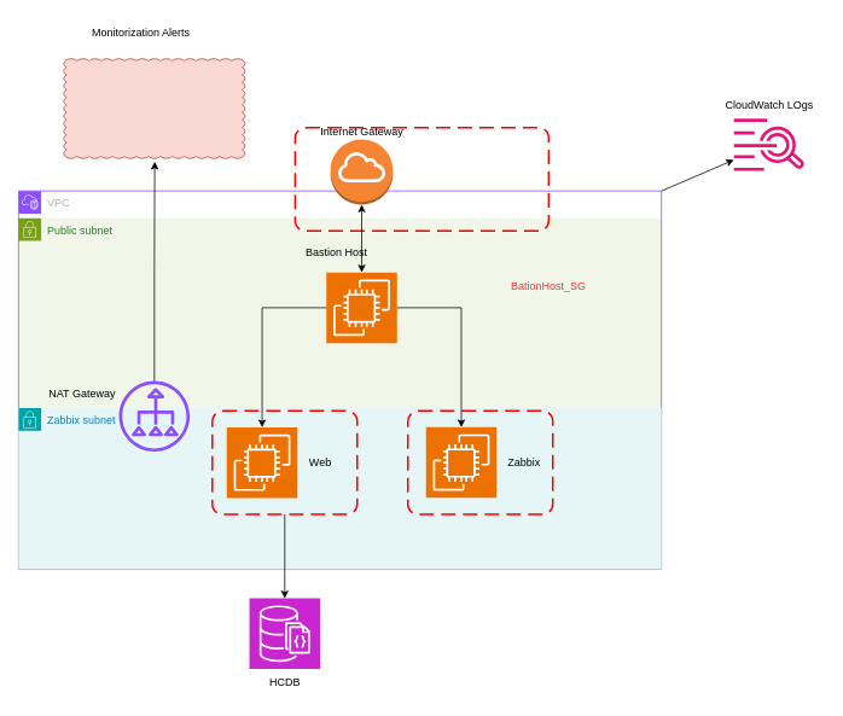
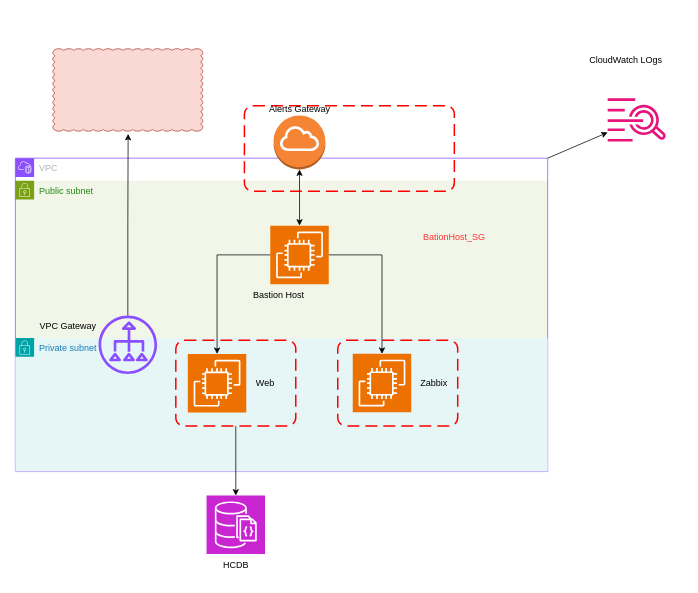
- <mxCell id="21" value="Monitorization Alerts" style="text;html=1;align=center;verticalAlign=middle;resizable=0;points=[];autosize=1;strokeColor=none;fillColor=none;" parent="1" vertex="1"><mxGeometry x="90" y="20" width="130" height="30" as="geometry" /></mxCell>
- <mxCell id="22" value="CloudWatch LOgs" style="text;html=1;align=center;verticalAlign=middle;resizable=0;points=[];autosize=1;strokeColor=none;fillColor=none;" parent="1" vertex="1"><mxGeometry x="789" y="100" width="120" height="30" as="geometry" /></mxCell>
+ <mxCell id="22" value="CloudWatch LOgs" style="text;html=1;align=center;verticalAlign=middle;resizable=0;points=[];autosize=1;strokeColor=none;fillColor=none;" parent="1" vertex="1"><mxGeometry x="774" y="65" width="120" height="30" as="geometry" /></mxCell>
- <mxCell id="23" value="Internet Gateway" style="text;html=1;align=center;verticalAlign=middle;resizable=0;points=[];autosize=1;strokeColor=none;fillColor=none;" parent="1" vertex="1"><mxGeometry x="344" y="130" width="110" height="30" as="geometry" /></mxCell>
+ <mxCell id="23" value="Alerts Gateway" style="text;html=1;align=center;verticalAlign=middle;resizable=0;points=[];autosize=1;strokeColor=none;fillColor=none;" parent="1" vertex="1"><mxGeometry x="344" y="130" width="110" height="30" as="geometry" /></mxCell>
- <mxCell id="14" value="&lt;div&gt;Bastion Host&lt;/div&gt;" style="text;html=1;align=center;verticalAlign=middle;resizable=0;points=[];autosize=1;strokeColor=none;fillColor=none;" parent="3" vertex="1"><mxGeometry x="305.5" y="53" width="90" height="30" as="geometry" /></mxCell>
+ <mxCell id="14" value="&lt;div&gt;Bastion Host&lt;/div&gt;" style="text;html=1;align=center;verticalAlign=middle;resizable=0;points=[];autosize=1;strokeColor=none;fillColor=none;" parent="3" vertex="1"><mxGeometry x="305.5" y="168" width="90" height="30" as="geometry" /></mxCell>
- <mxCell id="13" value="NAT Gateway" style="text;html=1;align=center;verticalAlign=middle;resizable=0;points=[];autosize=1;strokeColor=none;fillColor=none;" parent="3" vertex="1"><mxGeometry x="20" y="210" width="100" height="30" as="geometry" /></mxCell>
+ <mxCell id="13" value="VPC Gateway" style="text;html=1;align=center;verticalAlign=middle;resizable=0;points=[];autosize=1;strokeColor=none;fillColor=none;" parent="3" vertex="1"><mxGeometry x="20" y="210" width="100" height="30" as="geometry" /></mxCell>
- <mxCell id="4" value="Zabbix subnet" style="points=[[0,0],[0.25,0],[0.5,0],[0.75,0],[1,0],[1,0.25],[1,0.5],[1,0.75],[1,1],[0.75,1],[0.5,1],[0.25,1],[0,1],[0,0.75],[0,0.5],[0,0.25]];outlineConnect=0;gradientColor=none;html=1;whiteSpace=wrap;fontSize=12;fontStyle=0;container=1;pointerEvents=0;collapsible=0;recursiveResize=0;shape=mxgraph.aws4.group;grIcon=mxgraph.aws4.group_security_group;grStroke=0;strokeColor=#00A4A6;fillColor=#E6F6F7;verticalAlign=top;align=left;spacingLeft=30;fontColor=#147EBA;dashed=0;" parent="3" vertex="1"><mxGeometry y="240" width="710" height="178" as="geometry" /></mxCell>
+ <mxCell id="4" value="Private subnet" style="points=[[0,0],[0.25,0],[0.5,0],[0.75,0],[1,0],[1,0.25],[1,0.5],[1,0.75],[1,1],[0.75,1],[0.5,1],[0.25,1],[0,1],[0,0.75],[0,0.5],[0,0.25]];outlineConnect=0;gradientColor=none;html=1;whiteSpace=wrap;fontSize=12;fontStyle=0;container=1;pointerEvents=0;collapsible=0;recursiveResize=0;shape=mxgraph.aws4.group;grIcon=mxgraph.aws4.group_security_group;grStroke=0;strokeColor=#00A4A6;fillColor=#E6F6F7;verticalAlign=top;align=left;spacingLeft=30;fontColor=#147EBA;dashed=0;" parent="3" vertex="1"><mxGeometry y="240" width="710" height="178" as="geometry" /></mxCell>
